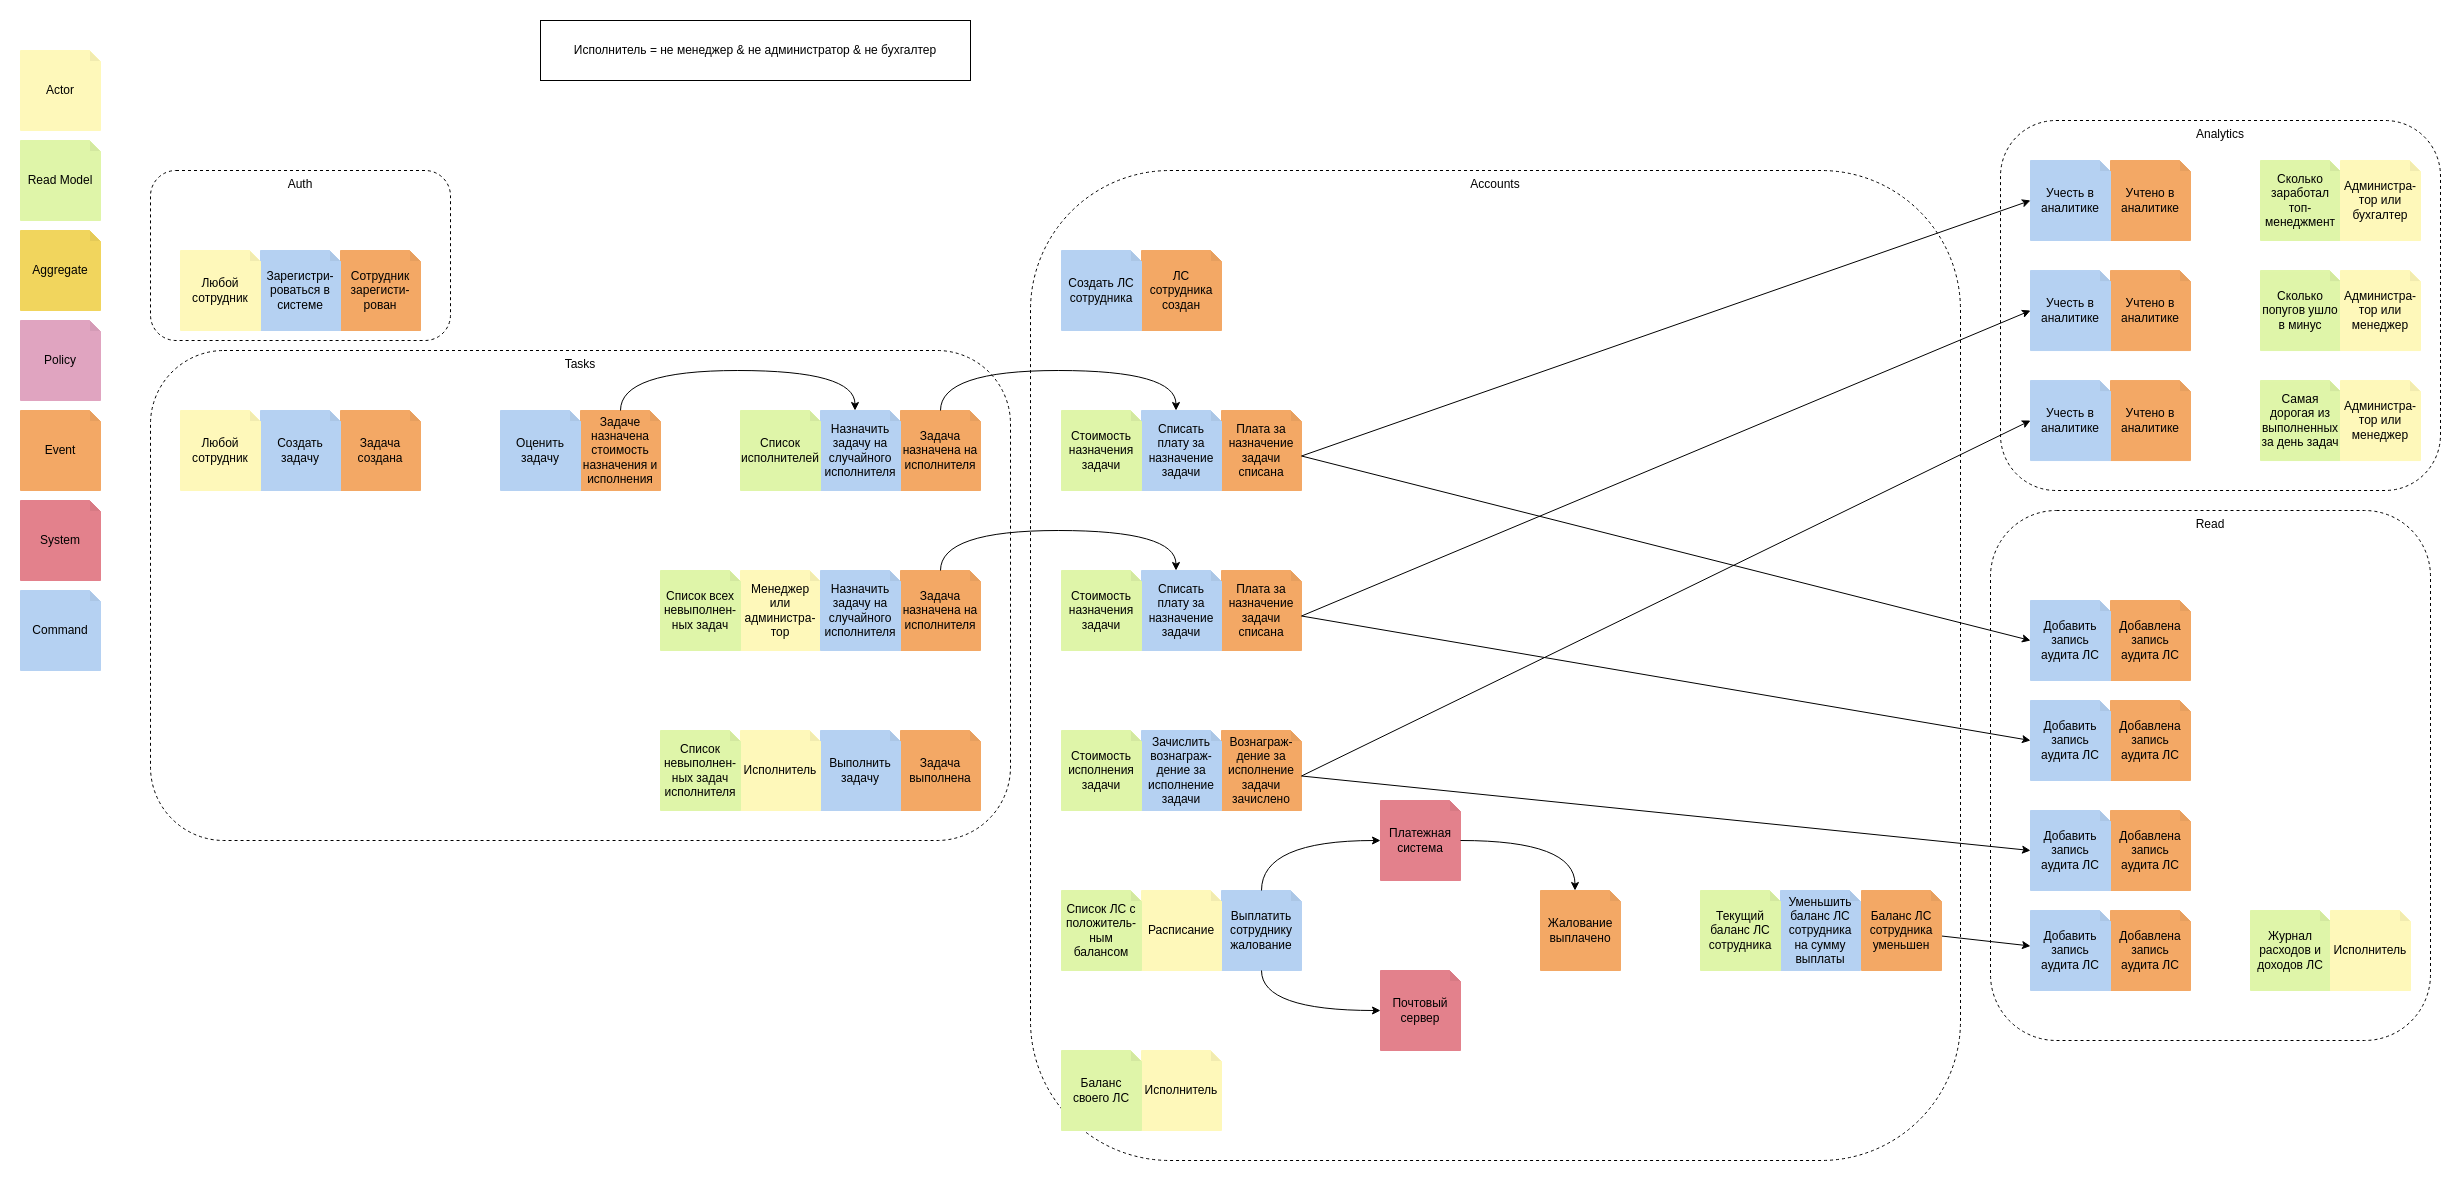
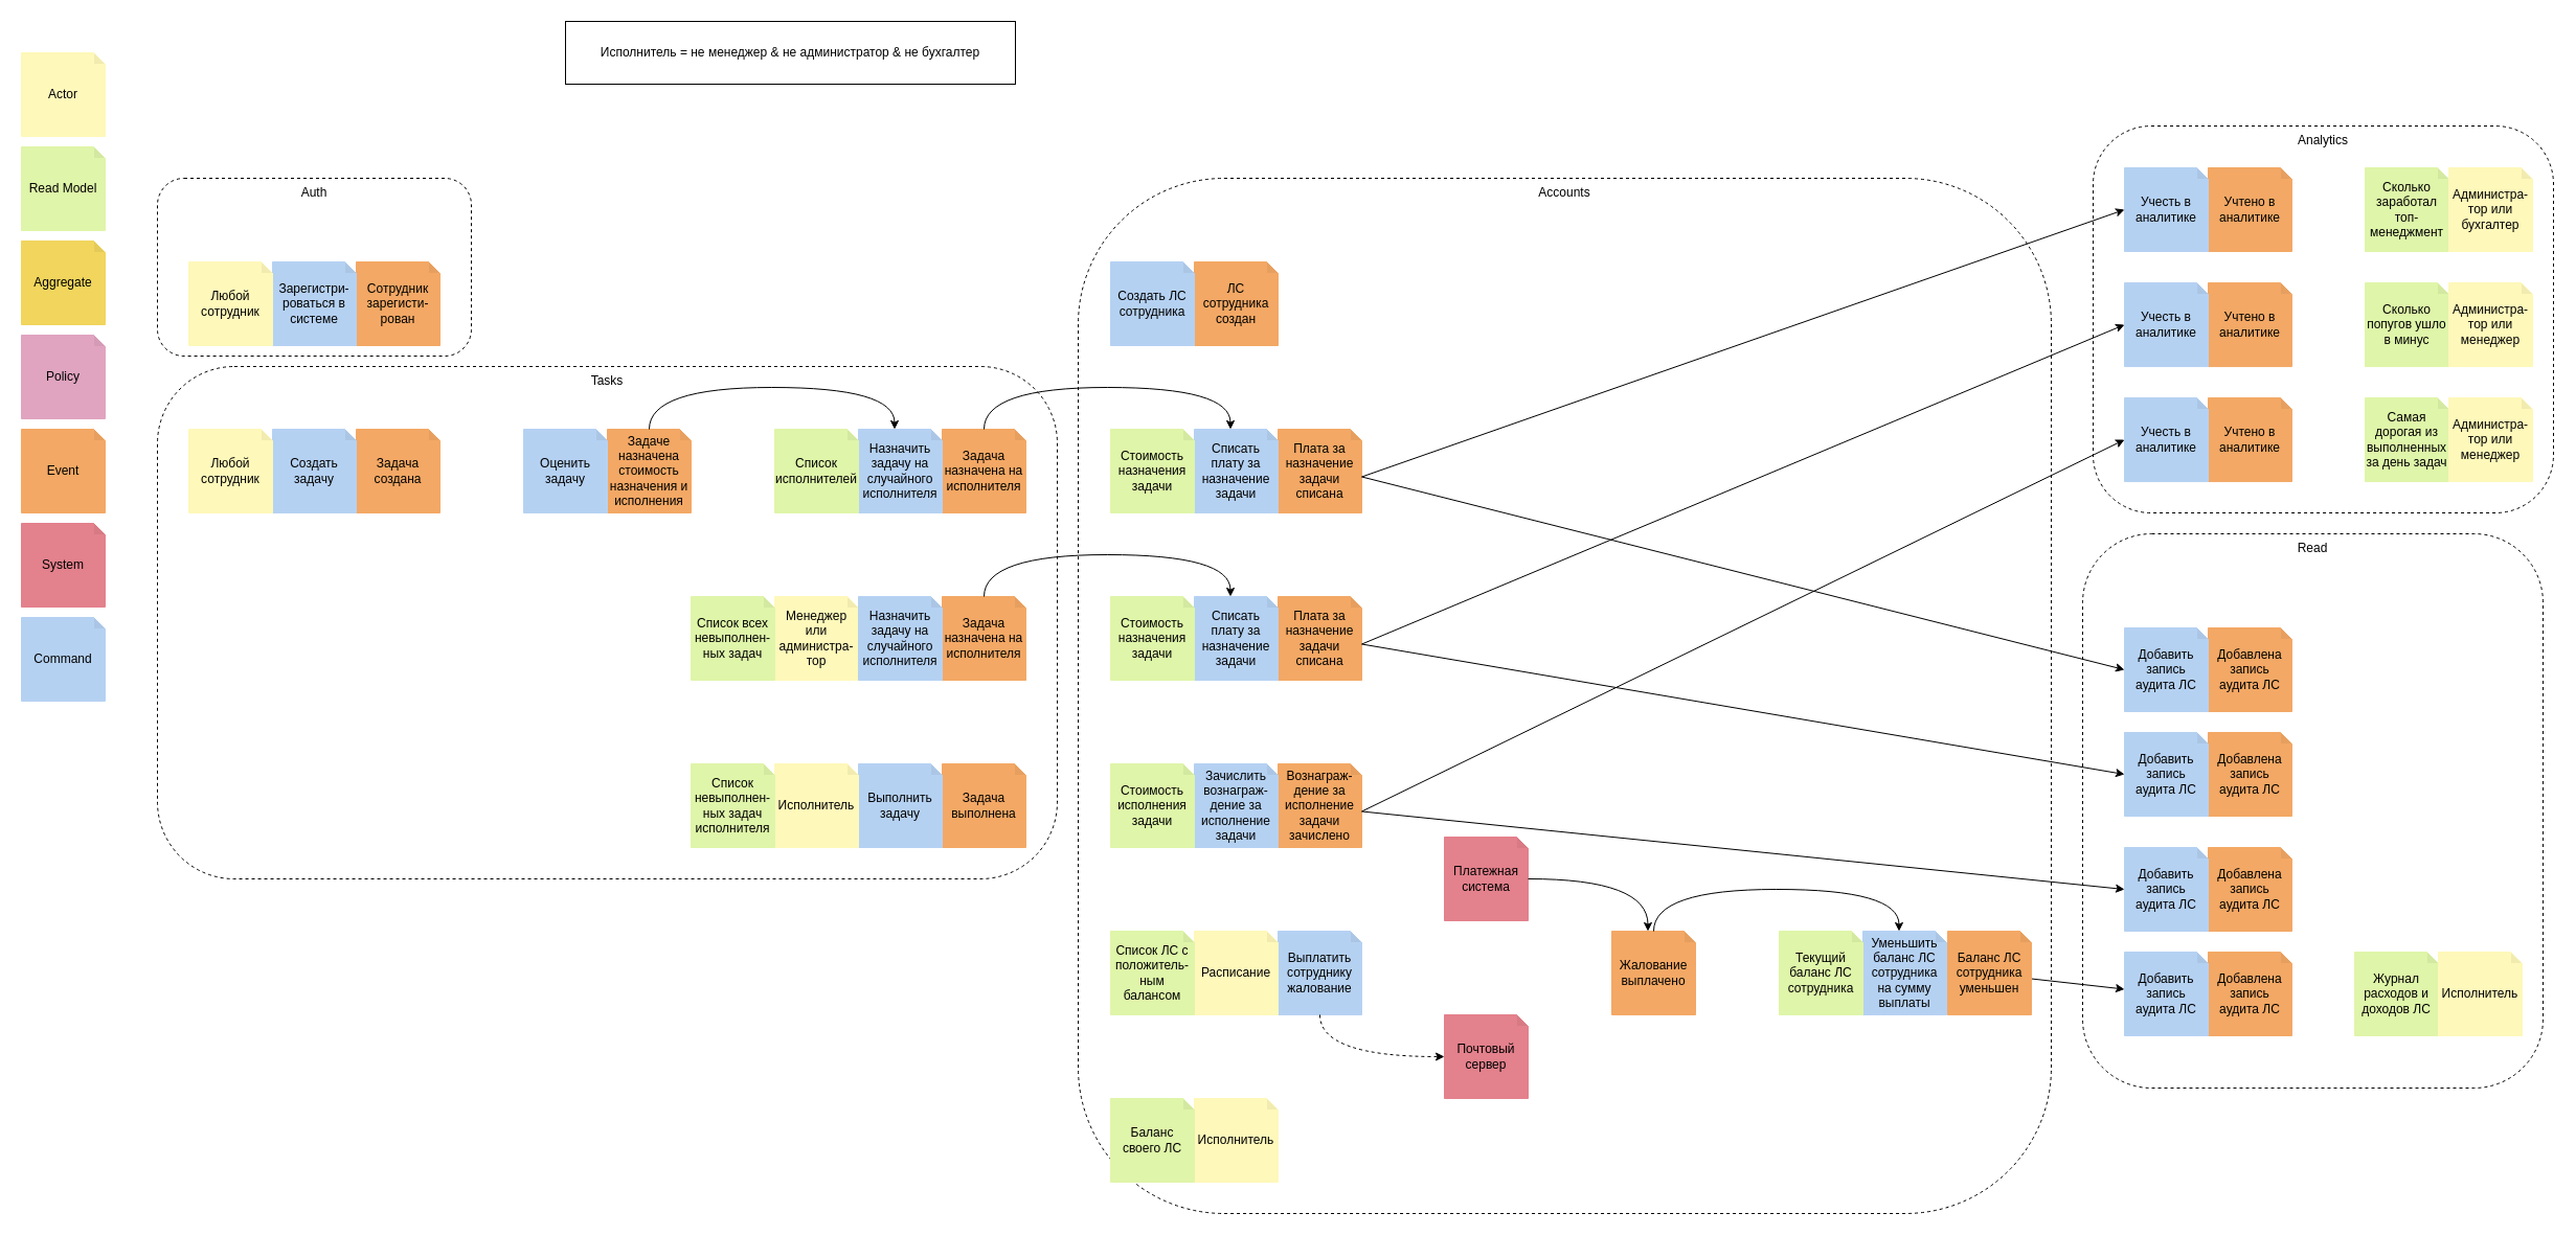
- <mxCell id="89" style="edgeStyle=orthogonalEdgeStyle;rounded=0;orthogonalLoop=1;jettySize=auto;html=1;exitX=0.5;exitY=0;exitDx=0;exitDy=0;exitPerimeter=0;entryX=0;entryY=0.5;entryDx=0;entryDy=0;entryPerimeter=0;curved=1;" parent="1" source="44" target="47" edge="1"><mxGeometry relative="1" as="geometry" /></mxCell>
+ <mxCell id="91" style="edgeStyle=orthogonalEdgeStyle;rounded=0;orthogonalLoop=1;jettySize=auto;html=1;exitX=0.5;exitY=0;exitDx=0;exitDy=0;exitPerimeter=0;entryX=0;entryY=0;entryDx=34.5;entryDy=0;entryPerimeter=0;curved=1;" parent="1" source="48" target="49" edge="1"><mxGeometry relative="1" as="geometry"><Array as="points"><mxPoint x="1580" y="850" /><mxPoint x="1815" y="850" /></Array></mxGeometry></mxCell>
- <mxCell id="90" style="edgeStyle=orthogonalEdgeStyle;rounded=0;orthogonalLoop=1;jettySize=auto;html=1;exitX=0.5;exitY=1;exitDx=0;exitDy=0;exitPerimeter=0;entryX=0;entryY=0.5;entryDx=0;entryDy=0;entryPerimeter=0;curved=1;" parent="1" source="44" target="59" edge="1"><mxGeometry relative="1" as="geometry" /></mxCell>
+ <mxCell id="90" style="edgeStyle=orthogonalEdgeStyle;rounded=0;orthogonalLoop=1;jettySize=auto;html=1;exitX=0.5;exitY=1;exitDx=0;exitDy=0;exitPerimeter=0;entryX=0;entryY=0.5;entryDx=0;entryDy=0;entryPerimeter=0;curved=1;dashed=1;" parent="1" source="44" target="59" edge="1"><mxGeometry relative="1" as="geometry" /></mxCell>
